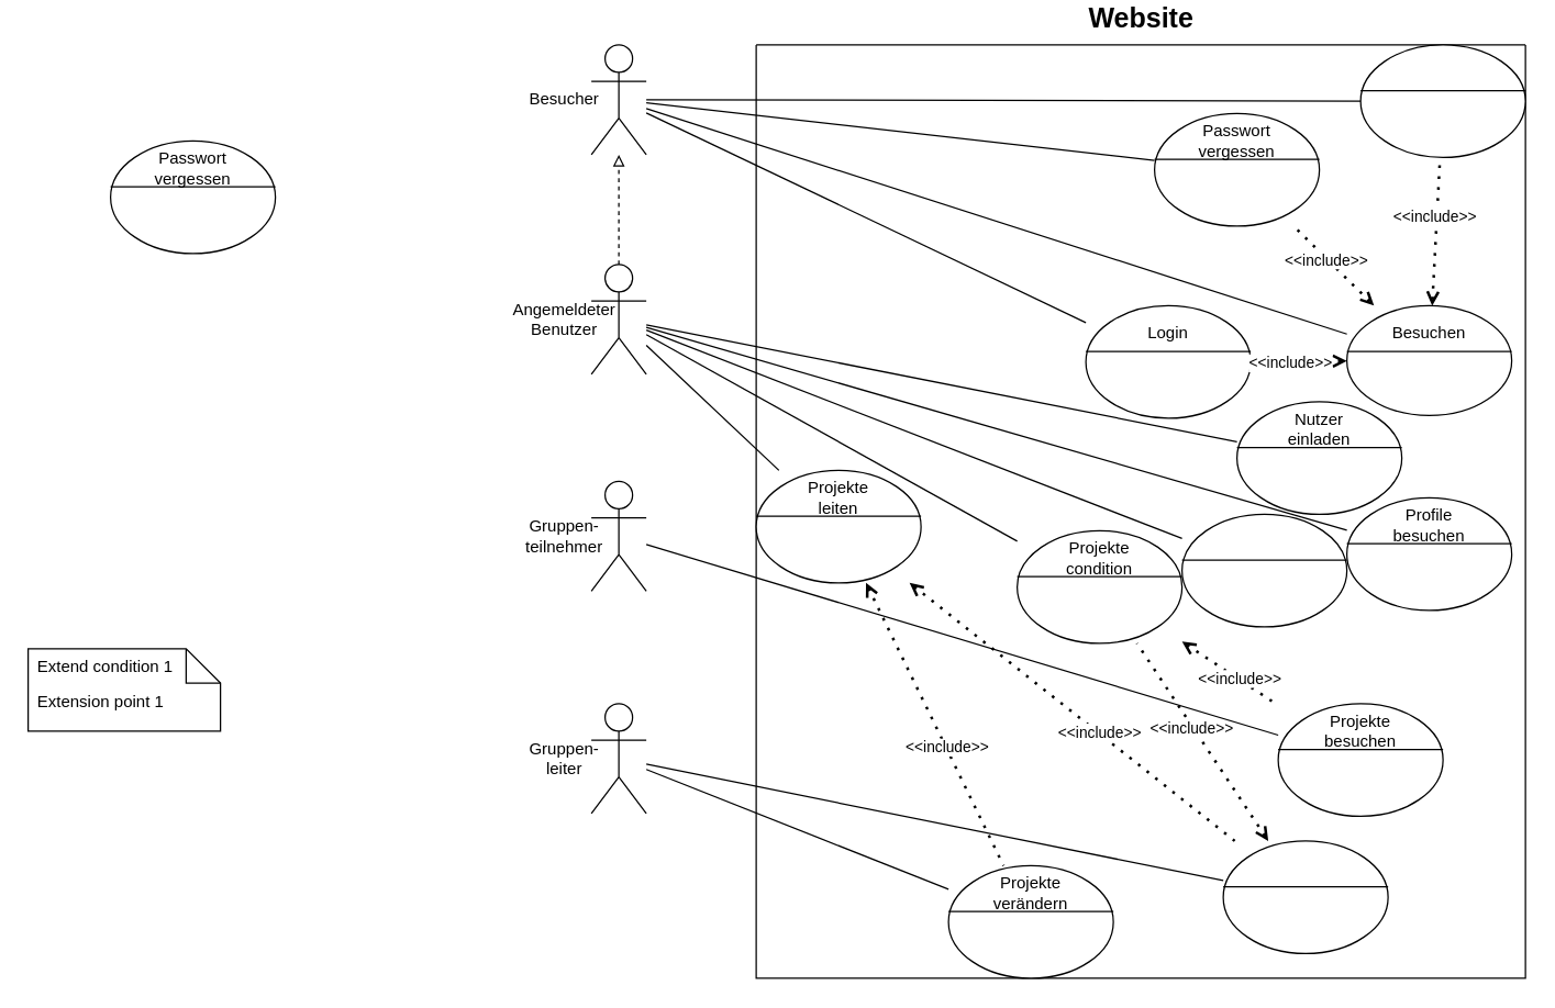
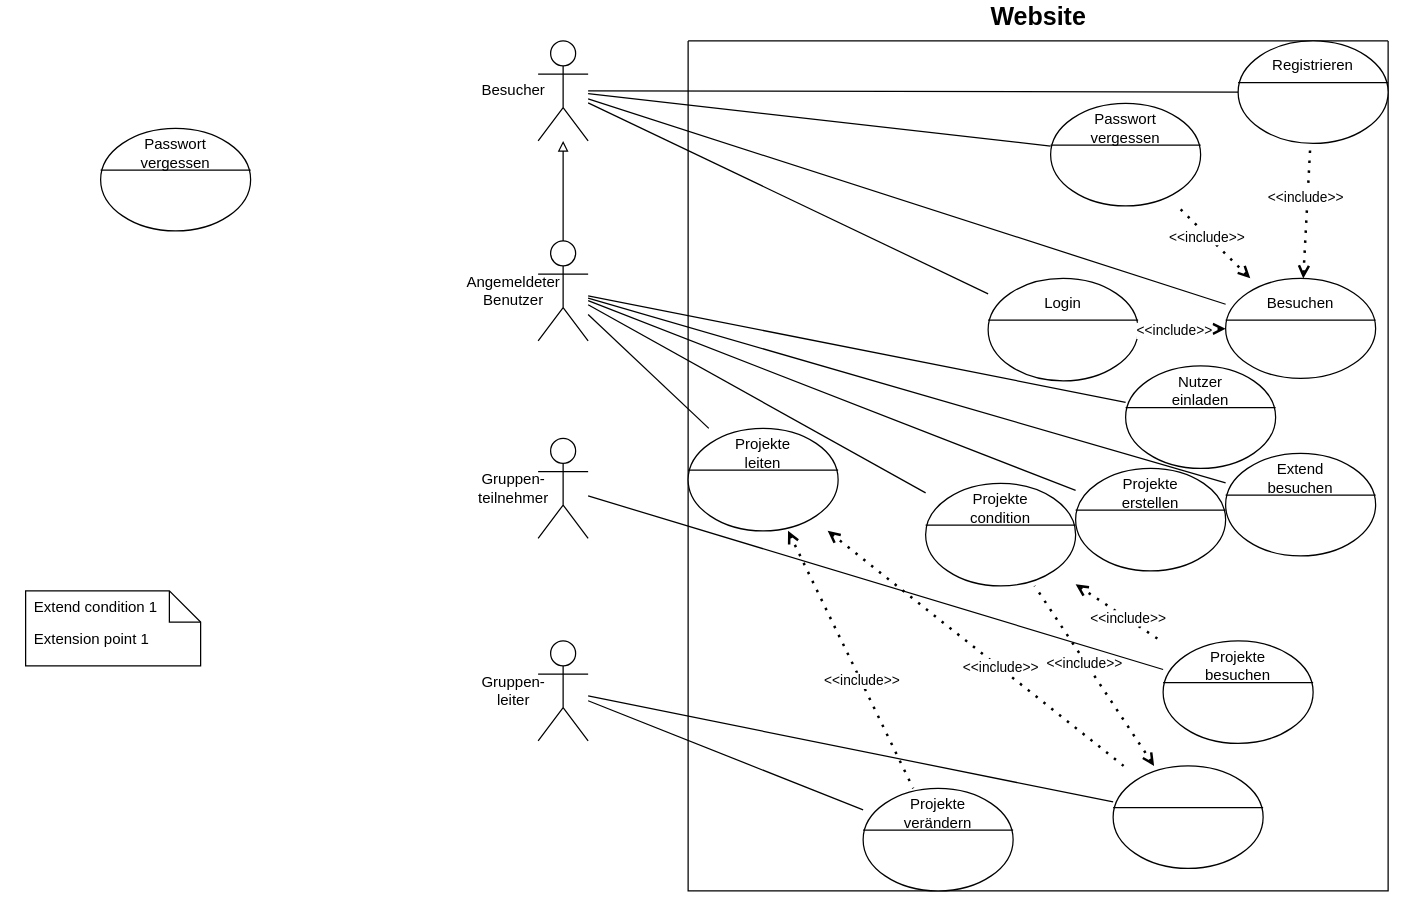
+ <mxCell id="10" value="Registrieren" style="html=1;strokeColor=none;fillColor=none;align=center;verticalAlign=middle;rotatable=0;whiteSpace=wrap;" vertex="1" parent="9"><mxGeometry y="9.5" width="120" height="20.5" as="geometry" /></mxCell>
- <mxCell id="59" value="" style="endArrow=block;html=1;rounded=0;endFill=0;dashed=1;" edge="1" parent="1" source="56" target="2"><mxGeometry width="50" height="50" relative="1" as="geometry"><mxPoint x="240" y="240" as="sourcePoint" /><mxPoint x="290" y="190" as="targetPoint" /></mxGeometry></mxCell>
+ <mxCell id="59" value="" style="endArrow=block;html=1;rounded=0;endFill=0;" edge="1" parent="1" source="56" target="2"><mxGeometry width="50" height="50" relative="1" as="geometry"><mxPoint x="240" y="240" as="sourcePoint" /><mxPoint x="290" y="190" as="targetPoint" /></mxGeometry></mxCell>
- <mxCell id="28" value="Profile&lt;div&gt;besuchen&lt;/div&gt;" style="html=1;strokeColor=none;fillColor=none;align=center;verticalAlign=middle;rotatable=0;whiteSpace=wrap;" vertex="1" parent="27"><mxGeometry y="10" width="120" height="20" as="geometry" /></mxCell>
+ <mxCell id="28" value="Extend&lt;div&gt;besuchen&lt;/div&gt;" style="html=1;strokeColor=none;fillColor=none;align=center;verticalAlign=middle;rotatable=0;whiteSpace=wrap;" vertex="1" parent="27"><mxGeometry y="10" width="120" height="20" as="geometry" /></mxCell>
+ <mxCell id="31" value="Projekte&lt;div&gt;erstellen&lt;/div&gt;" style="html=1;strokeColor=none;fillColor=none;align=center;verticalAlign=middle;rotatable=0;whiteSpace=wrap;" vertex="1" parent="30"><mxGeometry y="10" width="120" height="20" as="geometry" /></mxCell>
